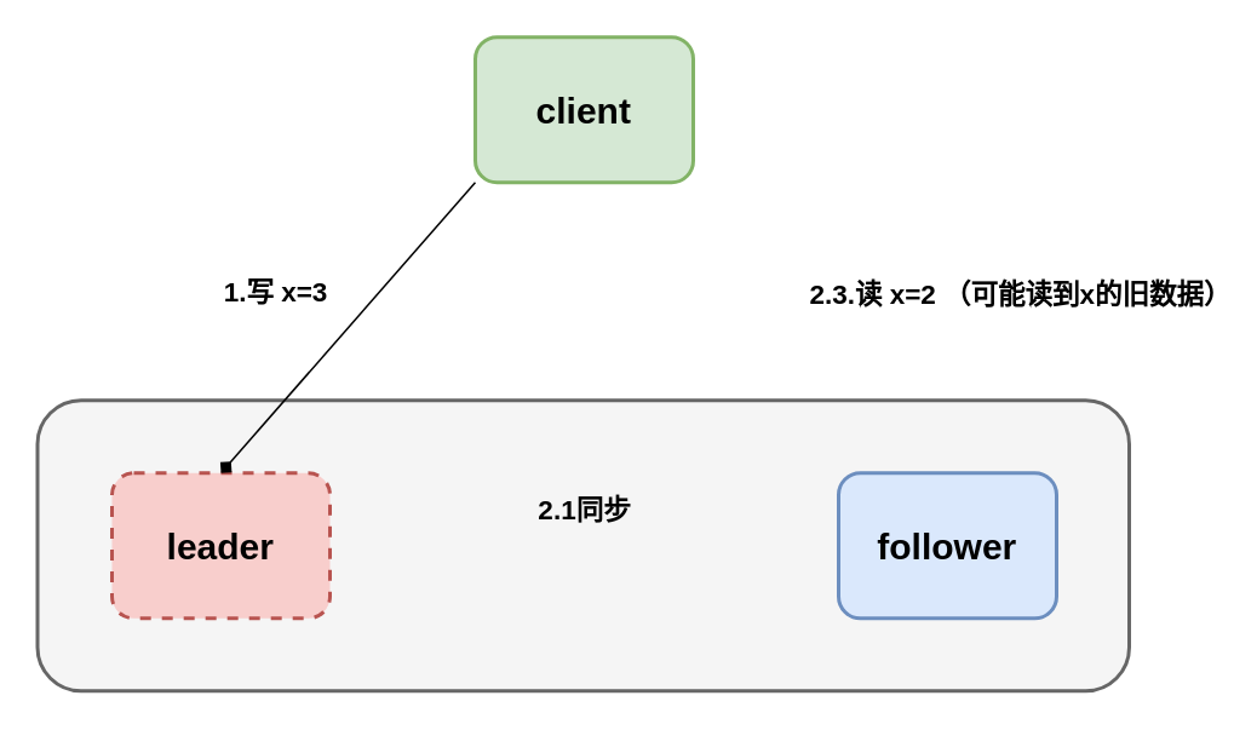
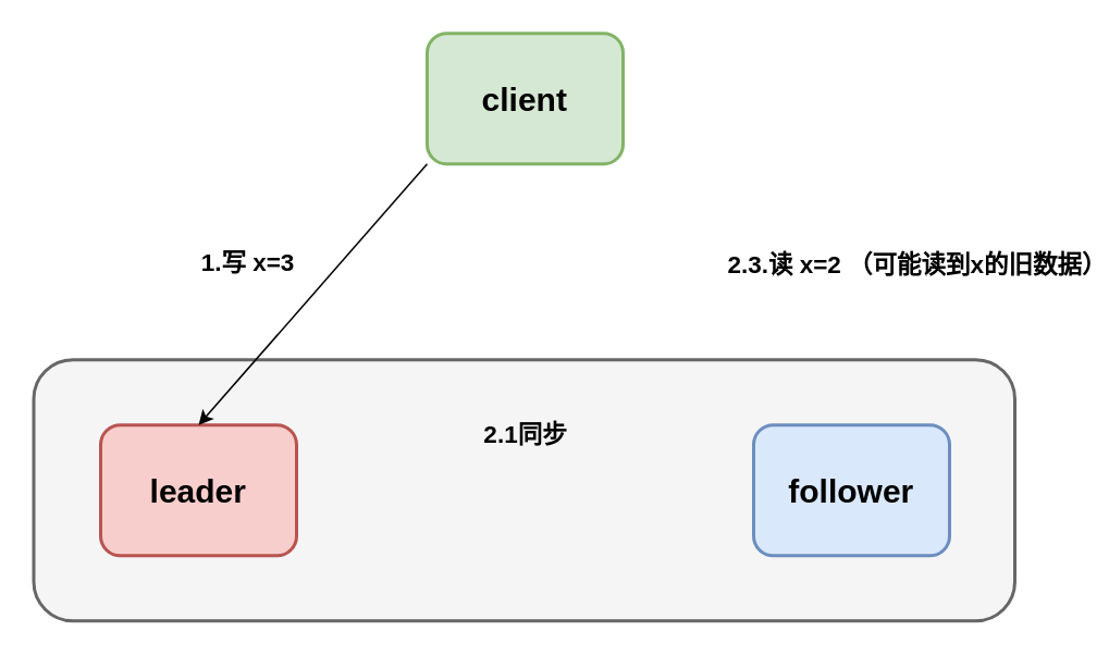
- <mxCell id="6" value="" style="endArrow=diamond;html=1;rounded=0;entryX=0.5;entryY=0;entryDx=0;entryDy=0;exitX=0;exitY=1;exitDx=0;exitDy=0;fontSize=15;" edge="1" parent="1" source="3" target="4"><mxGeometry width="50" height="50" relative="1" as="geometry"><mxPoint x="251" y="110" as="sourcePoint" /><mxPoint x="91" y="10" as="targetPoint" /></mxGeometry></mxCell>
+ <mxCell id="6" value="" style="endArrow=classic;html=1;rounded=0;entryX=0.5;entryY=0;entryDx=0;entryDy=0;exitX=0;exitY=1;exitDx=0;exitDy=0;fontSize=15;" edge="1" parent="1" source="3" target="4"><mxGeometry width="50" height="50" relative="1" as="geometry"><mxPoint x="251" y="110" as="sourcePoint" /><mxPoint x="91" y="10" as="targetPoint" /></mxGeometry></mxCell>
- <mxCell id="9" value="2.1同步" style="text;strokeColor=none;fillColor=none;html=1;fontSize=15;fontStyle=1;verticalAlign=middle;align=center;sketch=0;" vertex="1" parent="1"><mxGeometry x="270.5" y="260" width="100" height="40" as="geometry" /></mxCell>
+ <mxCell id="9" value="2.1同步" style="text;strokeColor=none;fillColor=none;html=1;fontSize=15;fontStyle=1;verticalAlign=middle;align=center;sketch=0;" vertex="1" parent="1"><mxGeometry x="270.5" y="245" width="100" height="40" as="geometry" /></mxCell>
- <mxCell id="4" value="leader" style="rounded=1;whiteSpace=wrap;html=1;strokeWidth=2;fillWeight=4;hachureGap=8;hachureAngle=45;fillColor=#f8cecc;sketch=0;strokeColor=#b85450;fontSize=20;fontStyle=1;dashed=1;" vertex="1" parent="1"><mxGeometry x="61" y="260" width="120" height="80" as="geometry" /></mxCell>
+ <mxCell id="4" value="leader" style="rounded=1;whiteSpace=wrap;html=1;strokeWidth=2;fillWeight=4;hachureGap=8;hachureAngle=45;fillColor=#f8cecc;sketch=0;strokeColor=#b85450;fontSize=20;fontStyle=1" vertex="1" parent="1"><mxGeometry x="61" y="260" width="120" height="80" as="geometry" /></mxCell>
